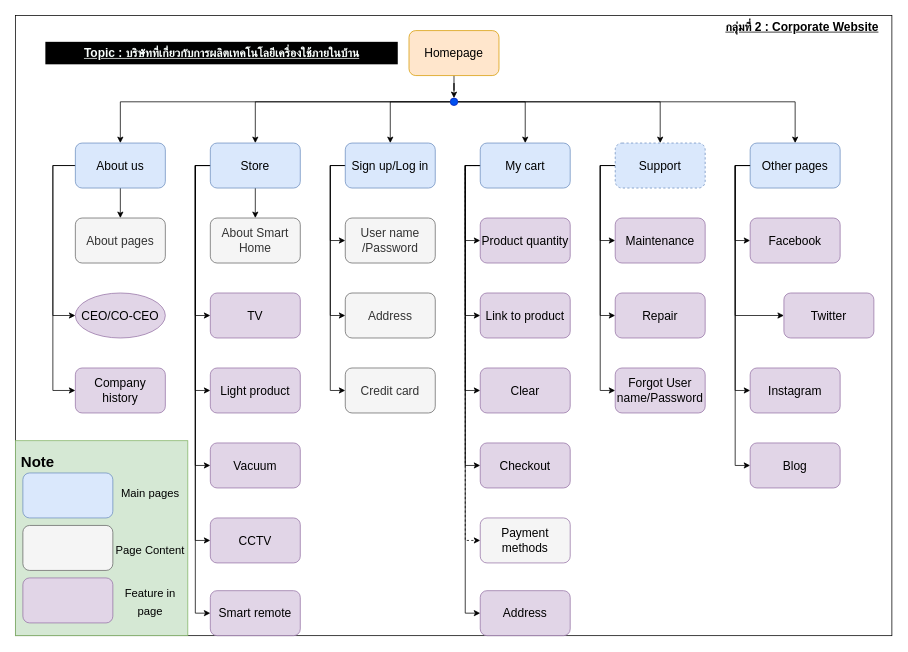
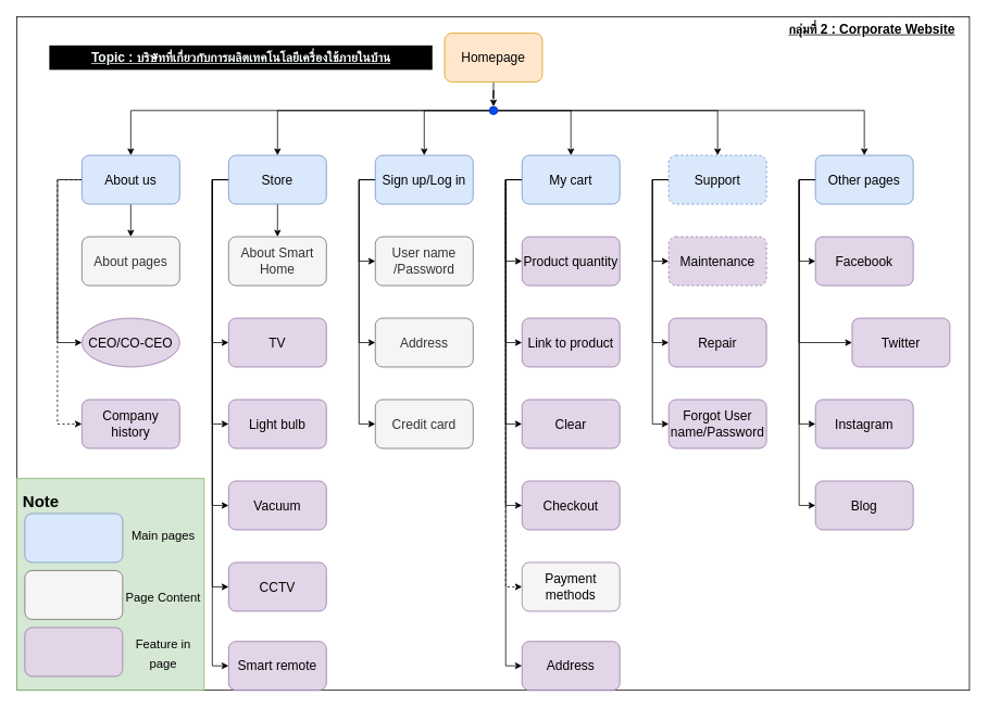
- <mxCell id="61" value="&lt;font style=&quot;font-size: 16px;&quot;&gt;Maintenance&lt;/font&gt;" style="rounded=1;whiteSpace=wrap;html=1;fontSize=14;fillColor=#e1d5e7;strokeColor=#9673a6;" vertex="1" parent="1"><mxGeometry x="820" y="290" width="120" height="60" as="geometry" /></mxCell>
+ <mxCell id="61" value="&lt;font style=&quot;font-size: 16px;&quot;&gt;Maintenance&lt;/font&gt;" style="rounded=1;whiteSpace=wrap;html=1;fontSize=14;fillColor=#e1d5e7;strokeColor=#9673a6;dashed=1;" vertex="1" parent="1"><mxGeometry x="820" y="290" width="120" height="60" as="geometry" /></mxCell>
- <mxCell id="14" style="edgeStyle=orthogonalEdgeStyle;rounded=0;orthogonalLoop=1;jettySize=auto;html=1;entryX=0;entryY=0.5;entryDx=0;entryDy=0;fontSize=16;fontColor=#000000;" edge="1" parent="1" source="15" target="49"><mxGeometry relative="1" as="geometry"><Array as="points"><mxPoint x="70" y="220" /><mxPoint x="70" y="520" /></Array></mxGeometry></mxCell>
+ <mxCell id="14" style="edgeStyle=orthogonalEdgeStyle;rounded=0;orthogonalLoop=1;jettySize=auto;html=1;entryX=0;entryY=0.5;entryDx=0;entryDy=0;fontSize=16;fontColor=#000000;dashed=1;" edge="1" parent="1" source="15" target="49"><mxGeometry relative="1" as="geometry"><Array as="points"><mxPoint x="70" y="220" /><mxPoint x="70" y="520" /></Array></mxGeometry></mxCell>
- <mxCell id="51" value="&lt;font style=&quot;font-size: 16px;&quot;&gt;Light product&lt;/font&gt;" style="rounded=1;whiteSpace=wrap;html=1;fontSize=14;fillColor=#e1d5e7;strokeColor=#9673a6;" vertex="1" parent="1"><mxGeometry x="280" y="490" width="120" height="60" as="geometry" /></mxCell>
+ <mxCell id="51" value="&lt;font style=&quot;font-size: 16px;&quot;&gt;Light bulb&lt;/font&gt;" style="rounded=1;whiteSpace=wrap;html=1;fontSize=14;fillColor=#e1d5e7;strokeColor=#9673a6;" vertex="1" parent="1"><mxGeometry x="280" y="490" width="120" height="60" as="geometry" /></mxCell>
